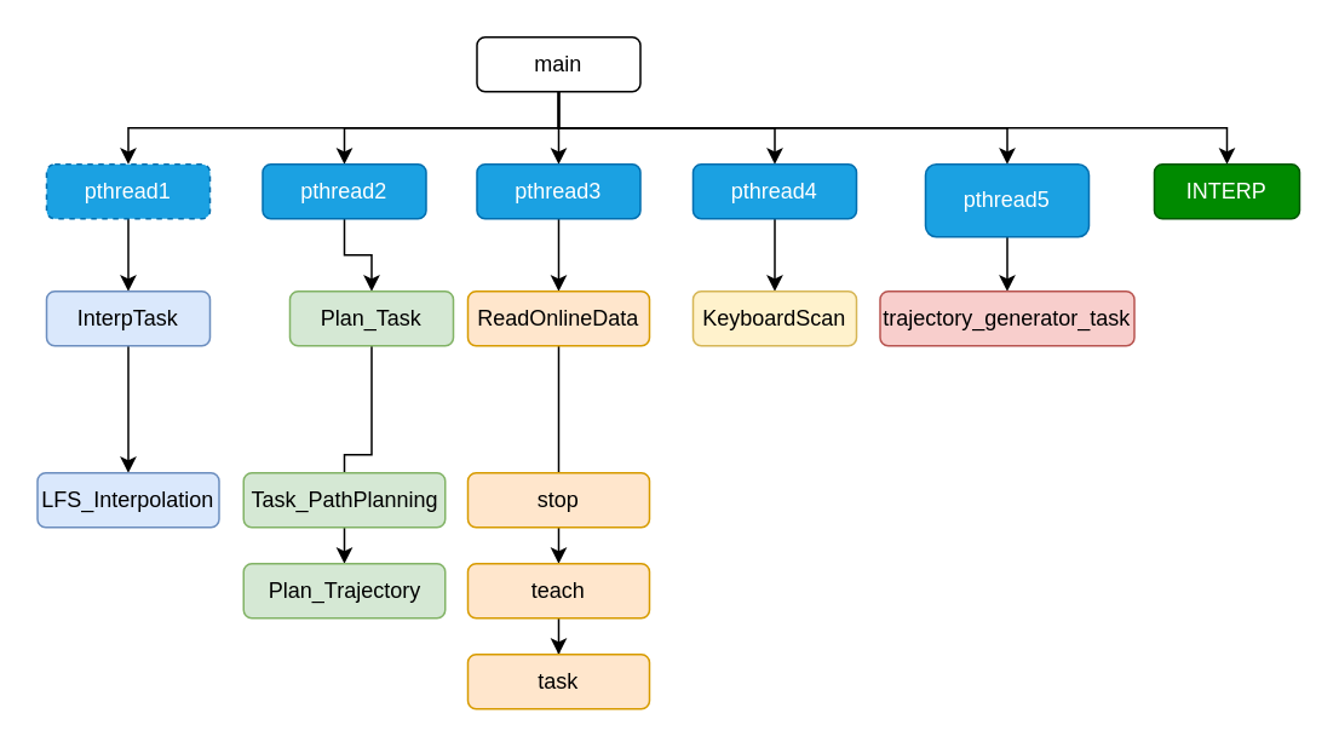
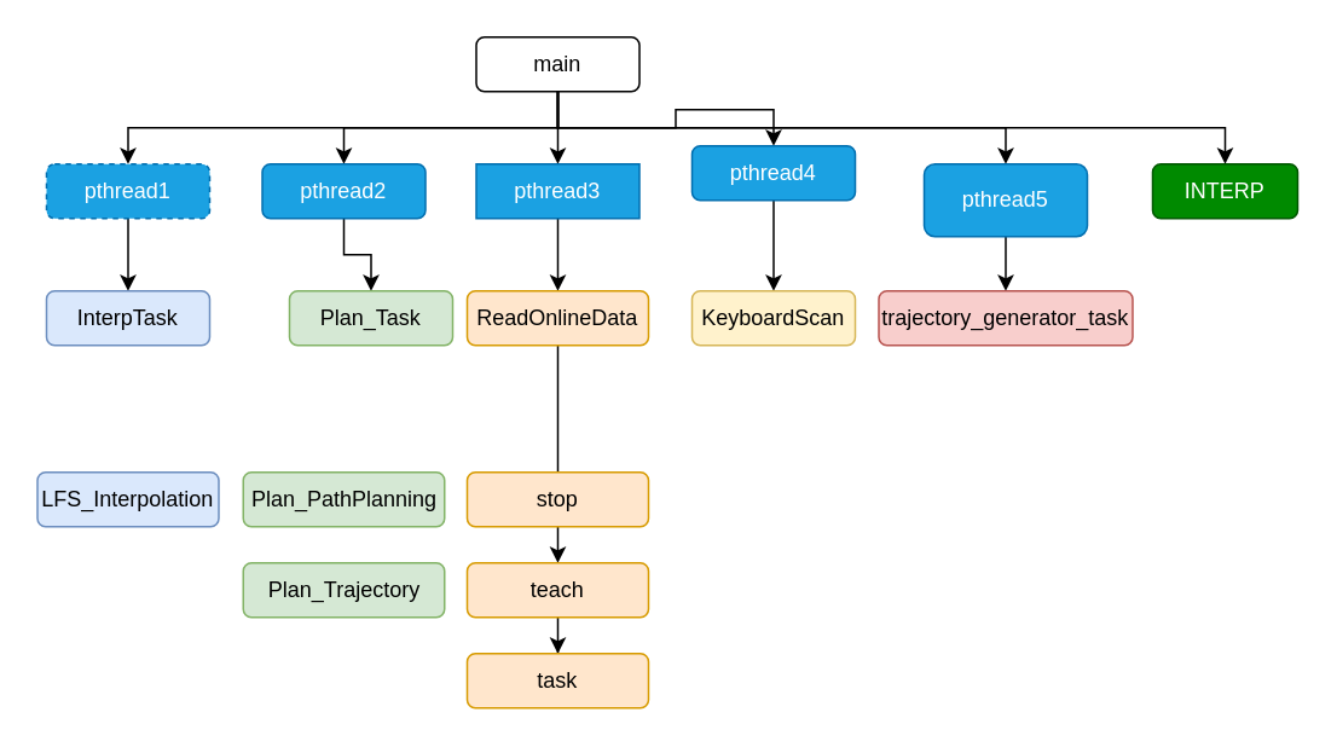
- <mxCell id="14" value="pthread3" style="rounded=1;whiteSpace=wrap;html=1;fillColor=#1ba1e2;fontColor=#ffffff;strokeColor=#006EAF;" parent="1" vertex="1"><mxGeometry x="262" y="90" width="90" height="30" as="geometry" /></mxCell>
+ <mxCell id="14" value="pthread3" style="whiteSpace=wrap;html=1;fillColor=#1ba1e2;fontColor=#ffffff;strokeColor=#006EAF;rounded=0;" parent="1" vertex="1"><mxGeometry x="262" y="90" width="90" height="30" as="geometry" /></mxCell>
- <mxCell id="16" value="pthread4" style="rounded=1;whiteSpace=wrap;html=1;fillColor=#1ba1e2;fontColor=#ffffff;strokeColor=#006EAF;" parent="1" vertex="1"><mxGeometry x="381" y="90" width="90" height="30" as="geometry" /></mxCell>
+ <mxCell id="16" value="pthread4" style="rounded=1;whiteSpace=wrap;html=1;fillColor=#1ba1e2;fontColor=#ffffff;strokeColor=#006EAF;" parent="1" vertex="1"><mxGeometry x="381" y="80" width="90" height="30" as="geometry" /></mxCell>
- <mxCell id="19" value="" style="edgeStyle=orthogonalEdgeStyle;rounded=0;orthogonalLoop=1;jettySize=auto;html=1;" parent="1" source="20" target="27" edge="1"><mxGeometry relative="1" as="geometry" /></mxCell>
- <mxCell id="21" value="" style="edgeStyle=orthogonalEdgeStyle;rounded=0;orthogonalLoop=1;jettySize=auto;html=1;" parent="1" source="22" target="29" edge="1"><mxGeometry relative="1" as="geometry" /></mxCell>
- <mxCell id="28" value="Task_PathPlanning" style="rounded=1;whiteSpace=wrap;html=1;fillColor=#d5e8d4;strokeColor=#82b366;" parent="1" vertex="1"><mxGeometry x="133.5" y="260" width="111" height="30" as="geometry" /></mxCell>
+ <mxCell id="28" value="Plan_PathPlanning" style="rounded=1;whiteSpace=wrap;html=1;fillColor=#d5e8d4;strokeColor=#82b366;" parent="1" vertex="1"><mxGeometry x="133.5" y="260" width="111" height="30" as="geometry" /></mxCell>
